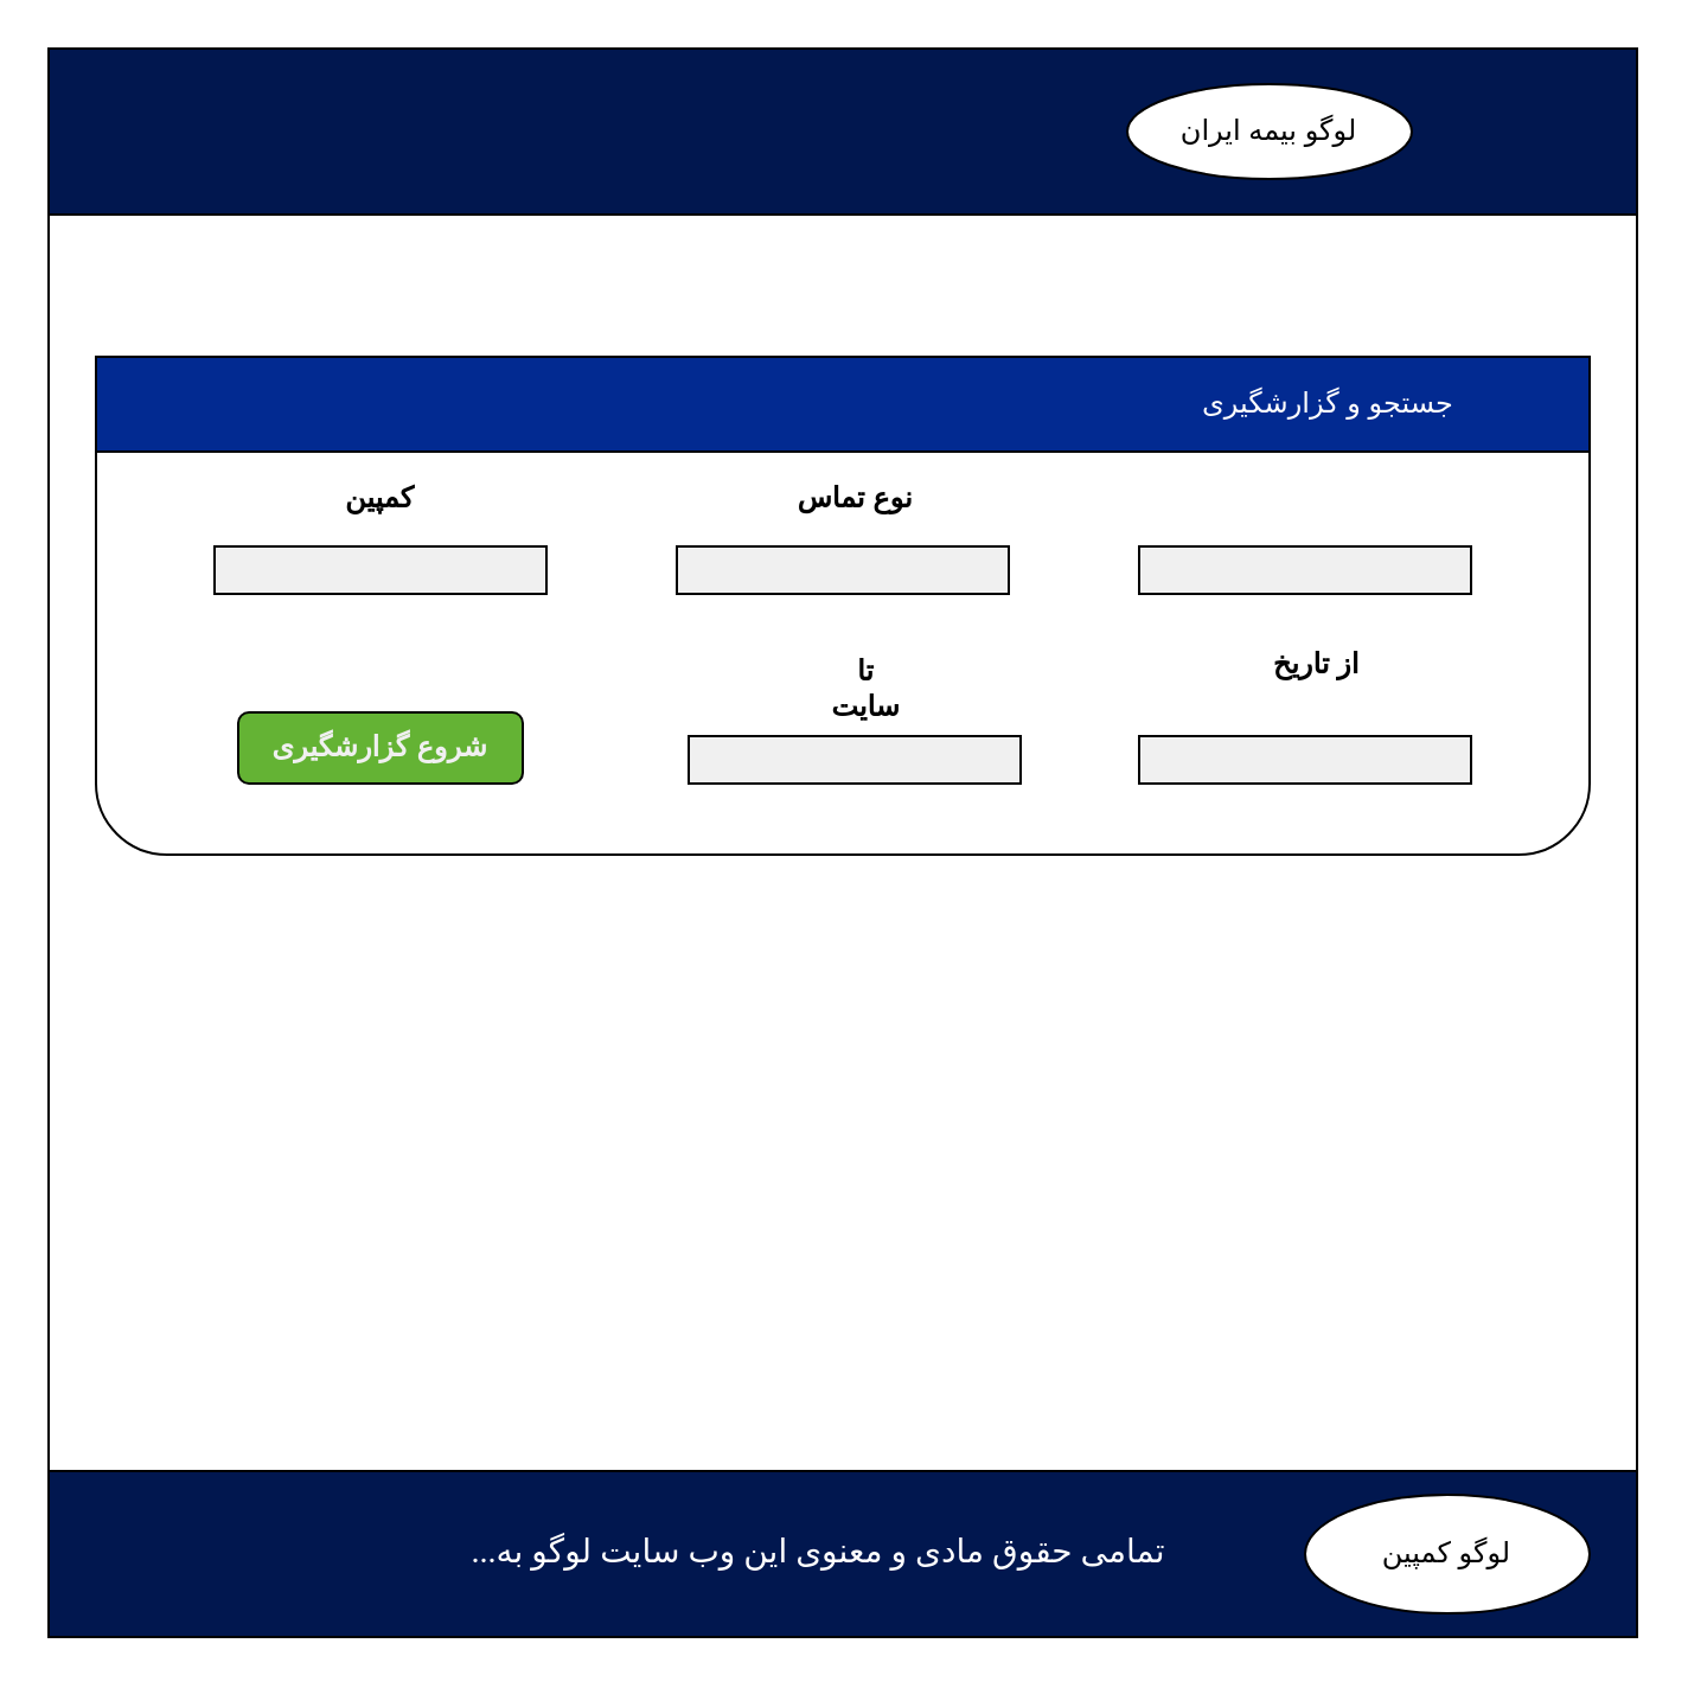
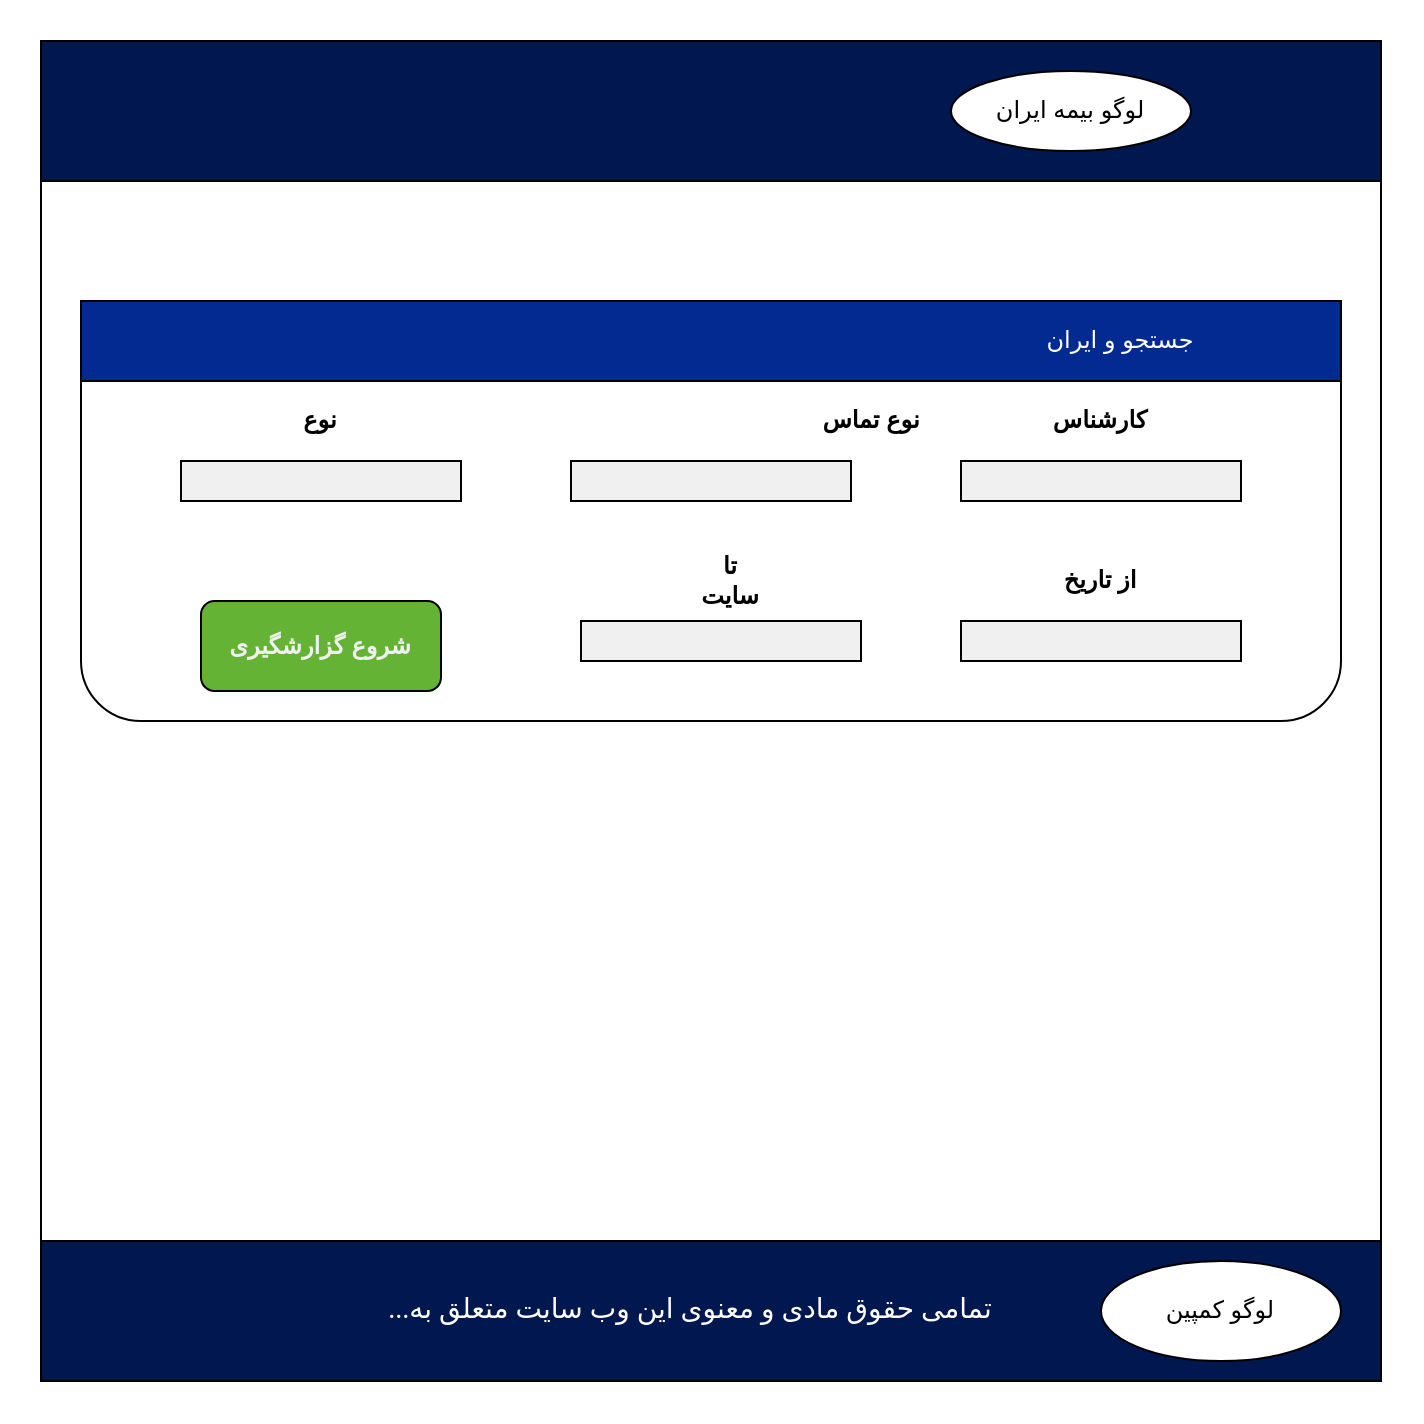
- <mxCell id="7" value="&lt;font color=&quot;#ffffff&quot;&gt;جستجو و گزارشگیری&lt;/font&gt;" style="text;html=1;strokeColor=none;fillColor=none;align=center;verticalAlign=middle;whiteSpace=wrap;rounded=0;" vertex="1" parent="1"><mxGeometry x="500" y="160" width="120" height="20" as="geometry" /></mxCell>
+ <mxCell id="7" value="&lt;font color=&quot;#ffffff&quot;&gt;جستجو و ایران&lt;/font&gt;" style="text;html=1;strokeColor=none;fillColor=none;align=center;verticalAlign=middle;whiteSpace=wrap;rounded=0;" vertex="1" parent="1"><mxGeometry x="500" y="160" width="120" height="20" as="geometry" /></mxCell>
- <mxCell id="12" value="&lt;b&gt;کمپین&lt;/b&gt;" style="text;html=1;strokeColor=none;fillColor=none;align=center;verticalAlign=middle;whiteSpace=wrap;rounded=0;" vertex="1" parent="1"><mxGeometry x="140" y="200" width="40" height="20" as="geometry" /></mxCell>
+ <mxCell id="12" value="&lt;b&gt;نوع&lt;/b&gt;" style="text;html=1;strokeColor=none;fillColor=none;align=center;verticalAlign=middle;whiteSpace=wrap;rounded=0;" vertex="1" parent="1"><mxGeometry x="140" y="200" width="40" height="20" as="geometry" /></mxCell>
- <mxCell id="10" value="&lt;b&gt;نوع تماس&lt;/b&gt;" style="text;html=1;strokeColor=none;fillColor=none;align=center;verticalAlign=middle;whiteSpace=wrap;rounded=0;" vertex="1" parent="1"><mxGeometry x="327.5" y="200" width="65" height="20" as="geometry" /></mxCell>
+ <mxCell id="10" value="&lt;b&gt;نوع تماس&lt;/b&gt;" style="text;html=1;strokeColor=none;fillColor=none;align=center;verticalAlign=middle;whiteSpace=wrap;rounded=0;" vertex="1" parent="1"><mxGeometry x="402.5" y="200" width="65" height="20" as="geometry" /></mxCell>
+ <mxCell id="8" value="&lt;b&gt;کارشناس&lt;/b&gt;" style="text;html=1;strokeColor=none;fillColor=none;align=center;verticalAlign=middle;whiteSpace=wrap;rounded=0;" vertex="1" parent="1"><mxGeometry x="520" y="200" width="60" height="20" as="geometry" /></mxCell>
- <mxCell id="14" value="&lt;b&gt;از تاریخ&lt;/b&gt;" style="text;html=1;strokeColor=none;fillColor=none;align=center;verticalAlign=middle;whiteSpace=wrap;rounded=0;" vertex="1" parent="1"><mxGeometry x="535" y="270" width="40" height="20" as="geometry" /></mxCell>
+ <mxCell id="14" value="&lt;b&gt;از تاریخ&lt;/b&gt;" style="text;html=1;strokeColor=none;fillColor=none;align=center;verticalAlign=middle;whiteSpace=wrap;rounded=0;" vertex="1" parent="1"><mxGeometry x="530" y="280" width="40" height="20" as="geometry" /></mxCell>
- <mxCell id="18" value="&lt;font color=&quot;#f0f0f0&quot;&gt;&lt;b&gt;شروع گزارشگیری&lt;/b&gt;&lt;/font&gt;" style="rounded=1;whiteSpace=wrap;html=1;fillColor=#64b334;" vertex="1" parent="1"><mxGeometry x="100" y="300" width="120" height="30" as="geometry" /></mxCell>
+ <mxCell id="18" value="&lt;font color=&quot;#f0f0f0&quot;&gt;&lt;b&gt;شروع گزارشگیری&lt;/b&gt;&lt;/font&gt;" style="rounded=1;whiteSpace=wrap;html=1;fillColor=#64b334;" vertex="1" parent="1"><mxGeometry x="100" y="300" width="120" height="45" as="geometry" /></mxCell>
- <mxCell id="21" value="&lt;span style=&quot;color: rgb(255 , 255 , 255) ; font-family: &amp;#34;iransans&amp;#34; ; font-size: 14px ; background-color: rgb(1 , 23 , 79)&quot;&gt;&amp;nbsp;...تمامی حقوق مادی و معنوی این وب سایت لوگو به&amp;nbsp;&lt;/span&gt;" style="text;html=1;strokeColor=none;fillColor=none;align=center;verticalAlign=middle;whiteSpace=wrap;rounded=0;" vertex="1" parent="1"><mxGeometry x="180" y="645" width="330" height="20" as="geometry" /></mxCell>
+ <mxCell id="21" value="&lt;span style=&quot;color: rgb(255 , 255 , 255) ; font-family: &amp;#34;iransans&amp;#34; ; font-size: 14px ; background-color: rgb(1 , 23 , 79)&quot;&gt;&amp;nbsp;...تمامی حقوق مادی و معنوی این وب سایت متعلق به&amp;nbsp;&lt;/span&gt;" style="text;html=1;strokeColor=none;fillColor=none;align=center;verticalAlign=middle;whiteSpace=wrap;rounded=0;" vertex="1" parent="1"><mxGeometry x="180" y="645" width="330" height="20" as="geometry" /></mxCell>
